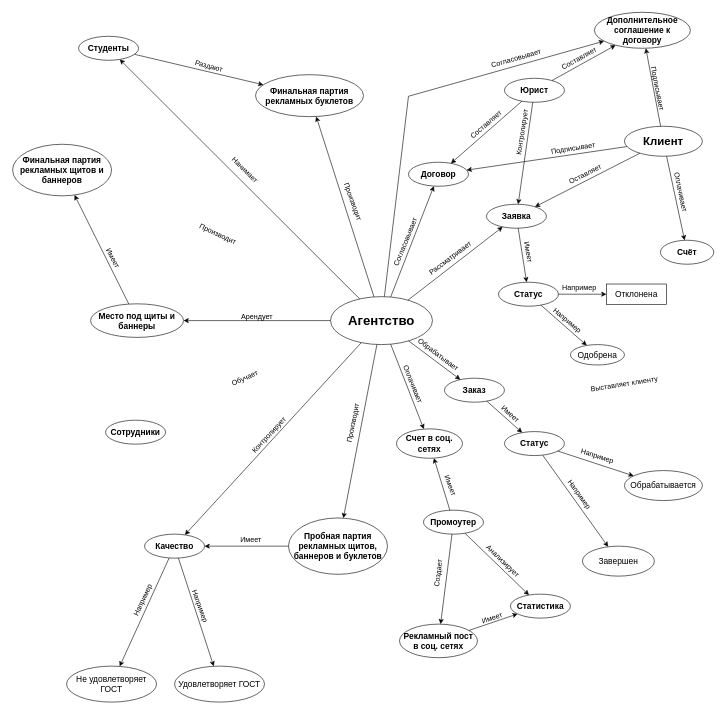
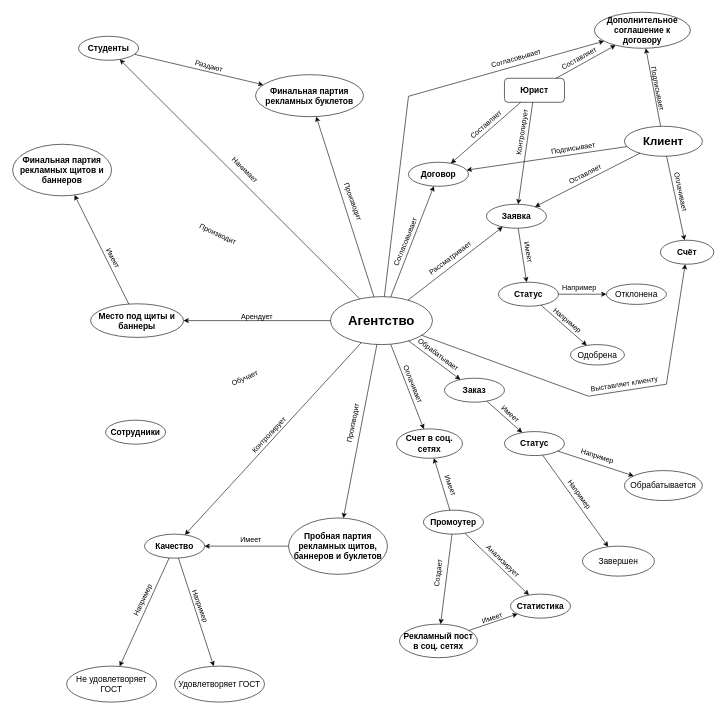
- <mxCell id="4" value="Юрист" style="ellipse;whiteSpace=wrap;html=1;fontStyle=1;fontSize=14;" parent="1" vertex="1"><mxGeometry x="840" y="130" width="100" height="40" as="geometry" /></mxCell>
+ <mxCell id="4" value="Юрист" style="whiteSpace=wrap;html=1;fontStyle=1;fontSize=14;rounded=1;" parent="1" vertex="1"><mxGeometry x="840" y="130" width="100" height="40" as="geometry" /></mxCell>
- <mxCell id="60" value="&lt;span style=&quot;font-weight: 400;&quot;&gt;Отклонена&lt;/span&gt;" style="whiteSpace=wrap;html=1;fontStyle=1;fontSize=14;rounded=0;" parent="1" vertex="1"><mxGeometry x="1010" y="473" width="100" height="34" as="geometry" /></mxCell>
+ <mxCell id="60" value="&lt;span style=&quot;font-weight: 400;&quot;&gt;Отклонена&lt;/span&gt;" style="ellipse;whiteSpace=wrap;html=1;fontStyle=1;fontSize=14;" parent="1" vertex="1"><mxGeometry x="1010" y="473" width="100" height="34" as="geometry" /></mxCell>
+ <mxCell id="45" value="" style="endArrow=classic;html=1;rounded=0;fontStyle=1;fontSize=14;" parent="1" source="3" target="18" edge="1"><mxGeometry width="50" height="50" relative="1" as="geometry"><mxPoint x="257" y="-73" as="sourcePoint" /><mxPoint x="165" y="-50" as="targetPoint" /><Array as="points"><mxPoint x="980" y="660" /><mxPoint x="1110" y="640" /></Array></mxGeometry></mxCell>
